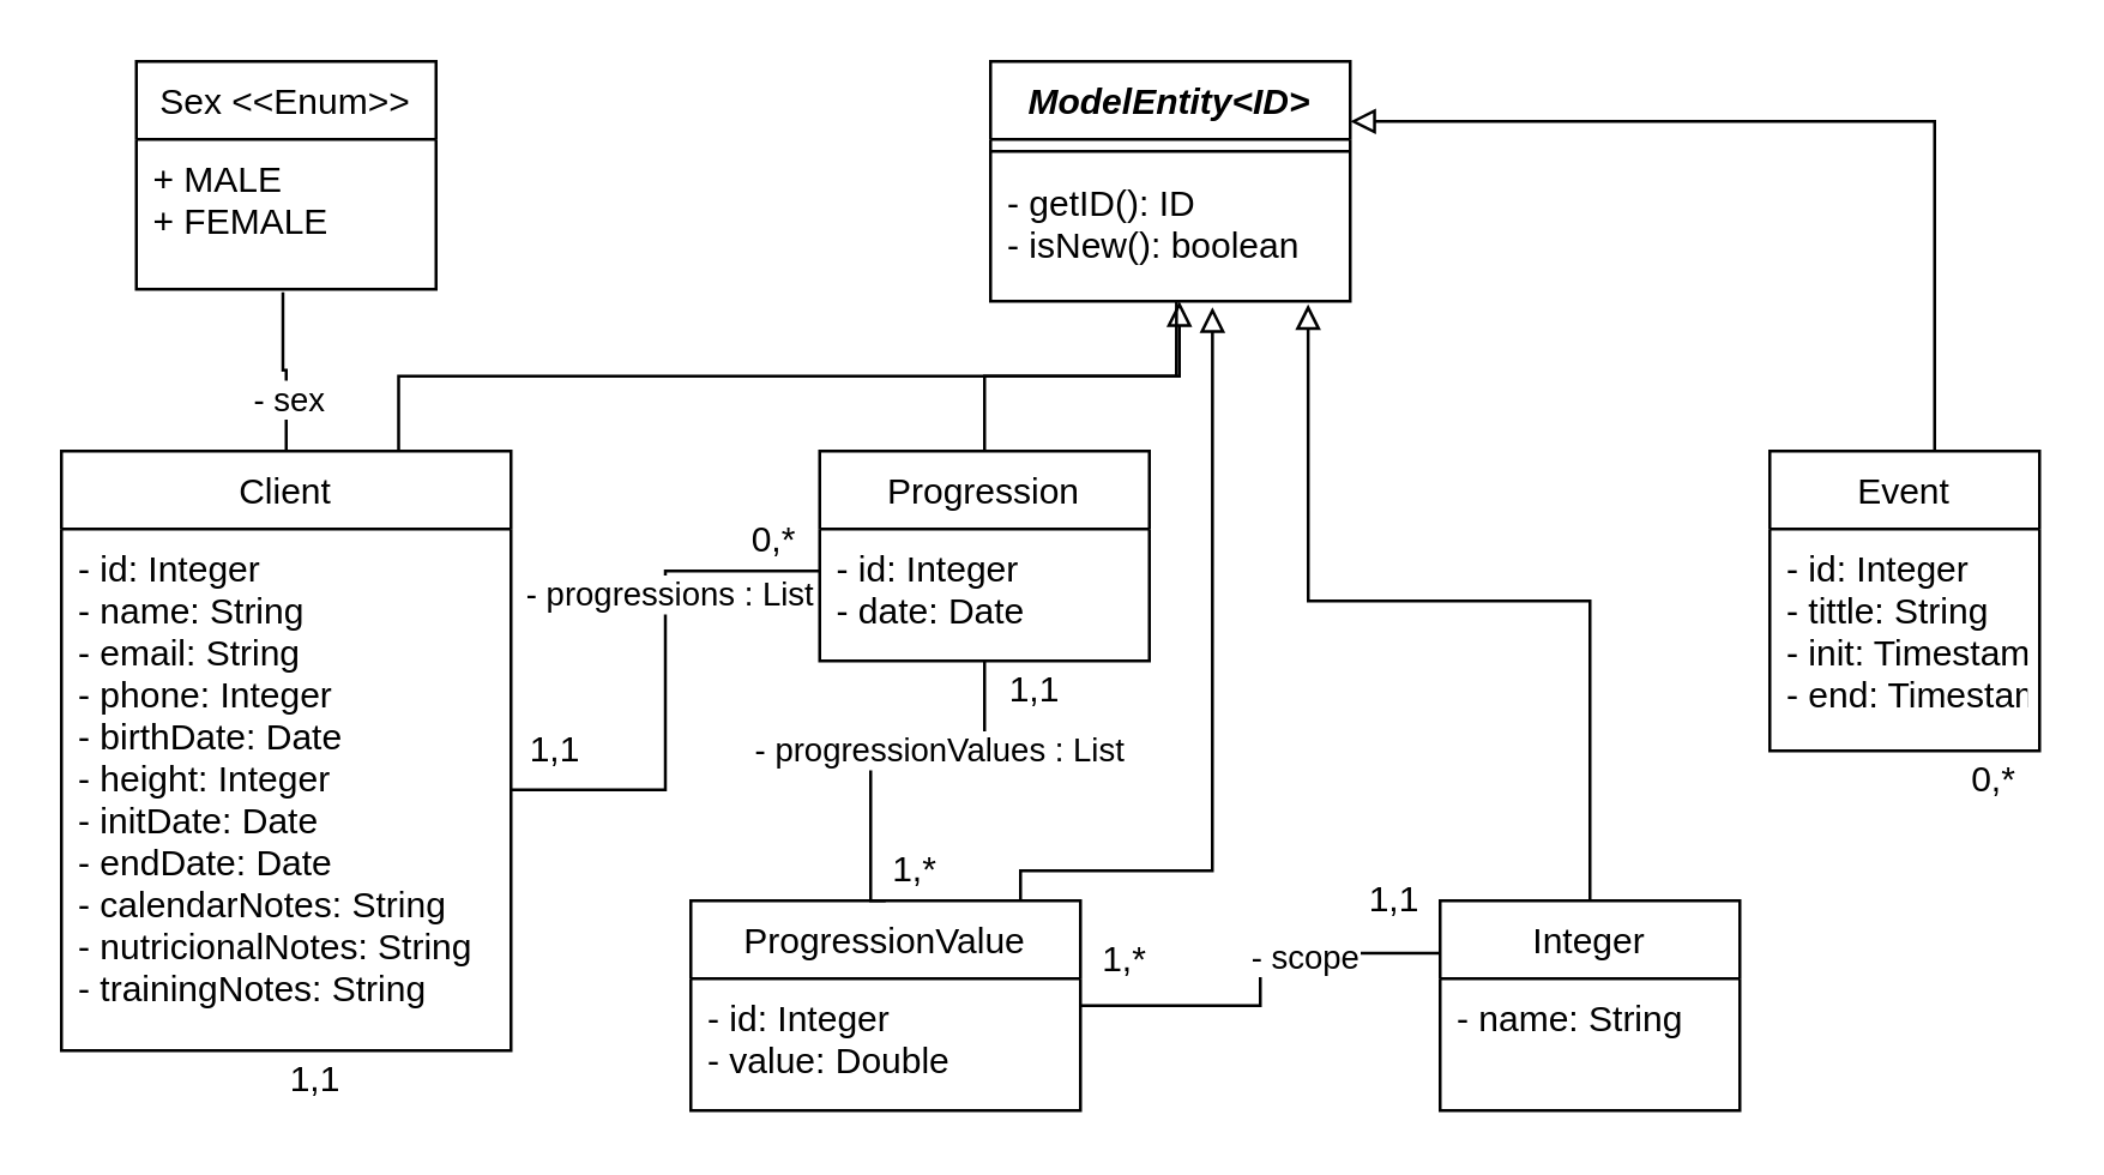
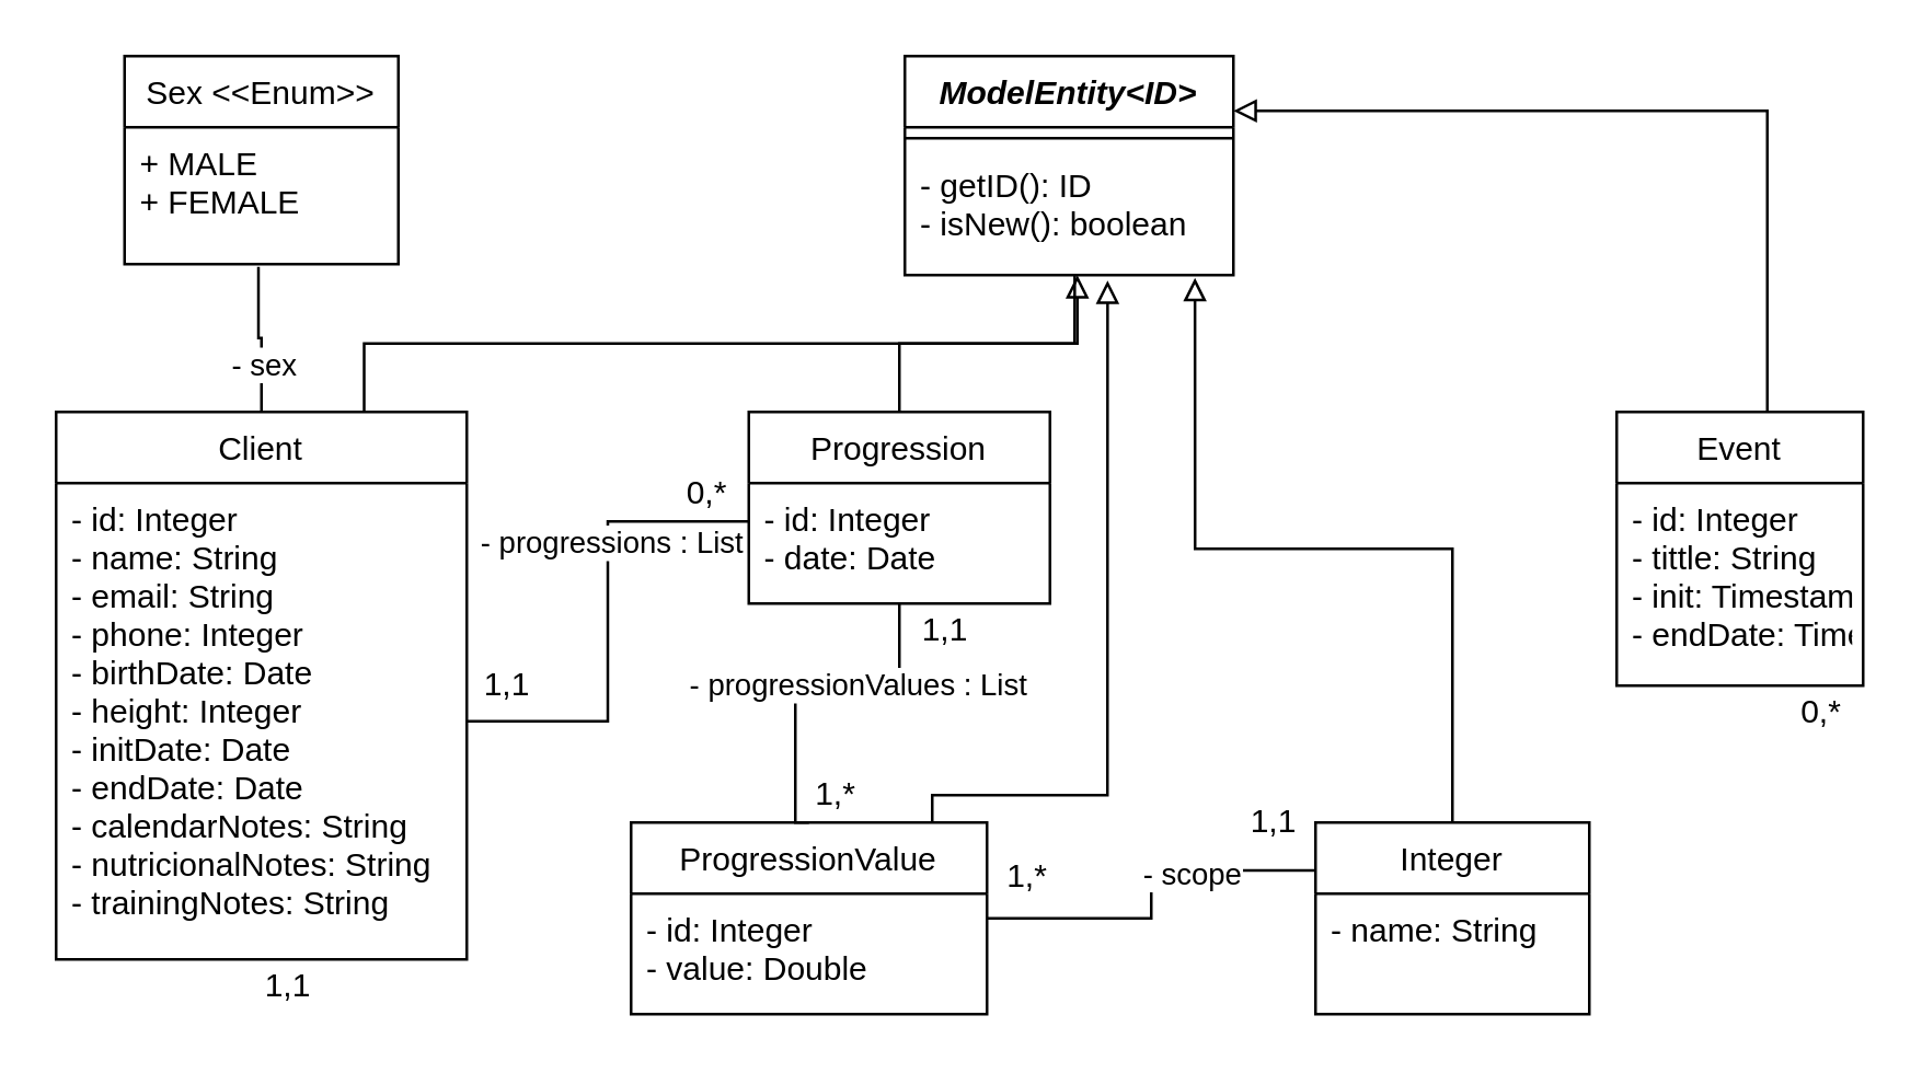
- <mxCell id="22" value="- id: Integer&#10;- tittle: String&#10;- init: Timestamp&#10;- end: Timestamp&#10;&#10;&#10; " style="text;strokeColor=none;fillColor=none;align=left;verticalAlign=top;spacingLeft=4;spacingRight=4;overflow=hidden;rotatable=0;points=[[0,0.5],[1,0.5]];portConstraint=eastwest;" parent="21" vertex="1"><mxGeometry y="26" width="90" height="74" as="geometry" /></mxCell>
+ <mxCell id="22" value="- id: Integer&#10;- tittle: String&#10;- init: Timestamp&#10;- endDate: Timestamp&#10;&#10;&#10; " style="text;strokeColor=none;fillColor=none;align=left;verticalAlign=top;spacingLeft=4;spacingRight=4;overflow=hidden;rotatable=0;points=[[0,0.5],[1,0.5]];portConstraint=eastwest;" parent="21" vertex="1"><mxGeometry y="26" width="90" height="74" as="geometry" /></mxCell>
